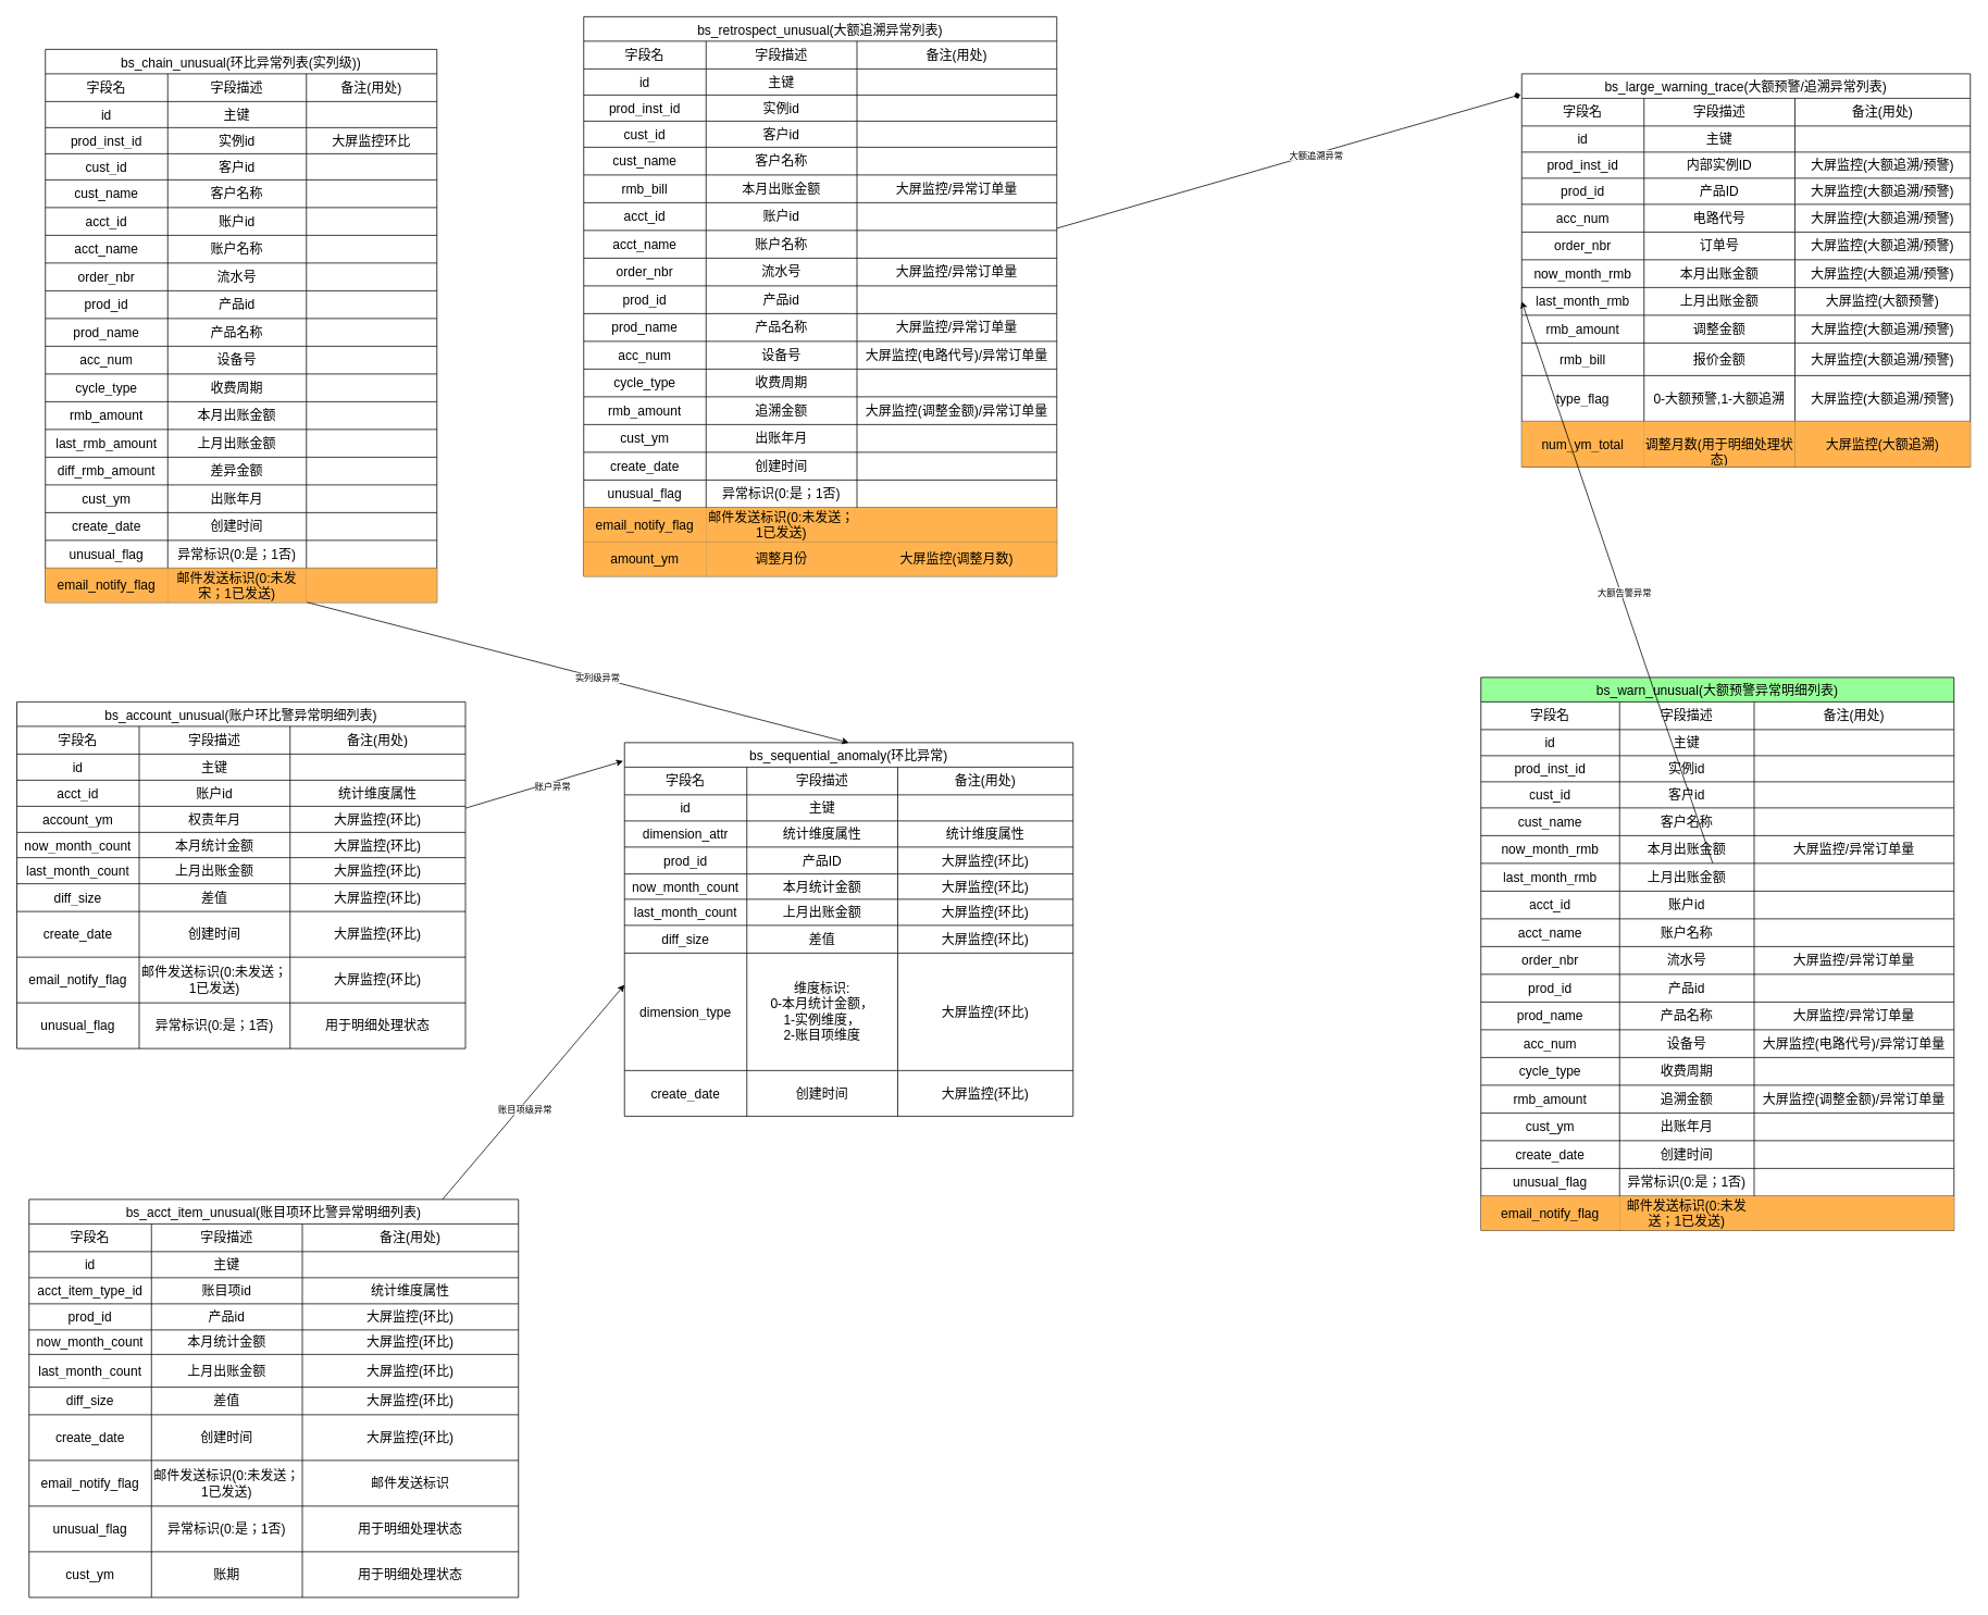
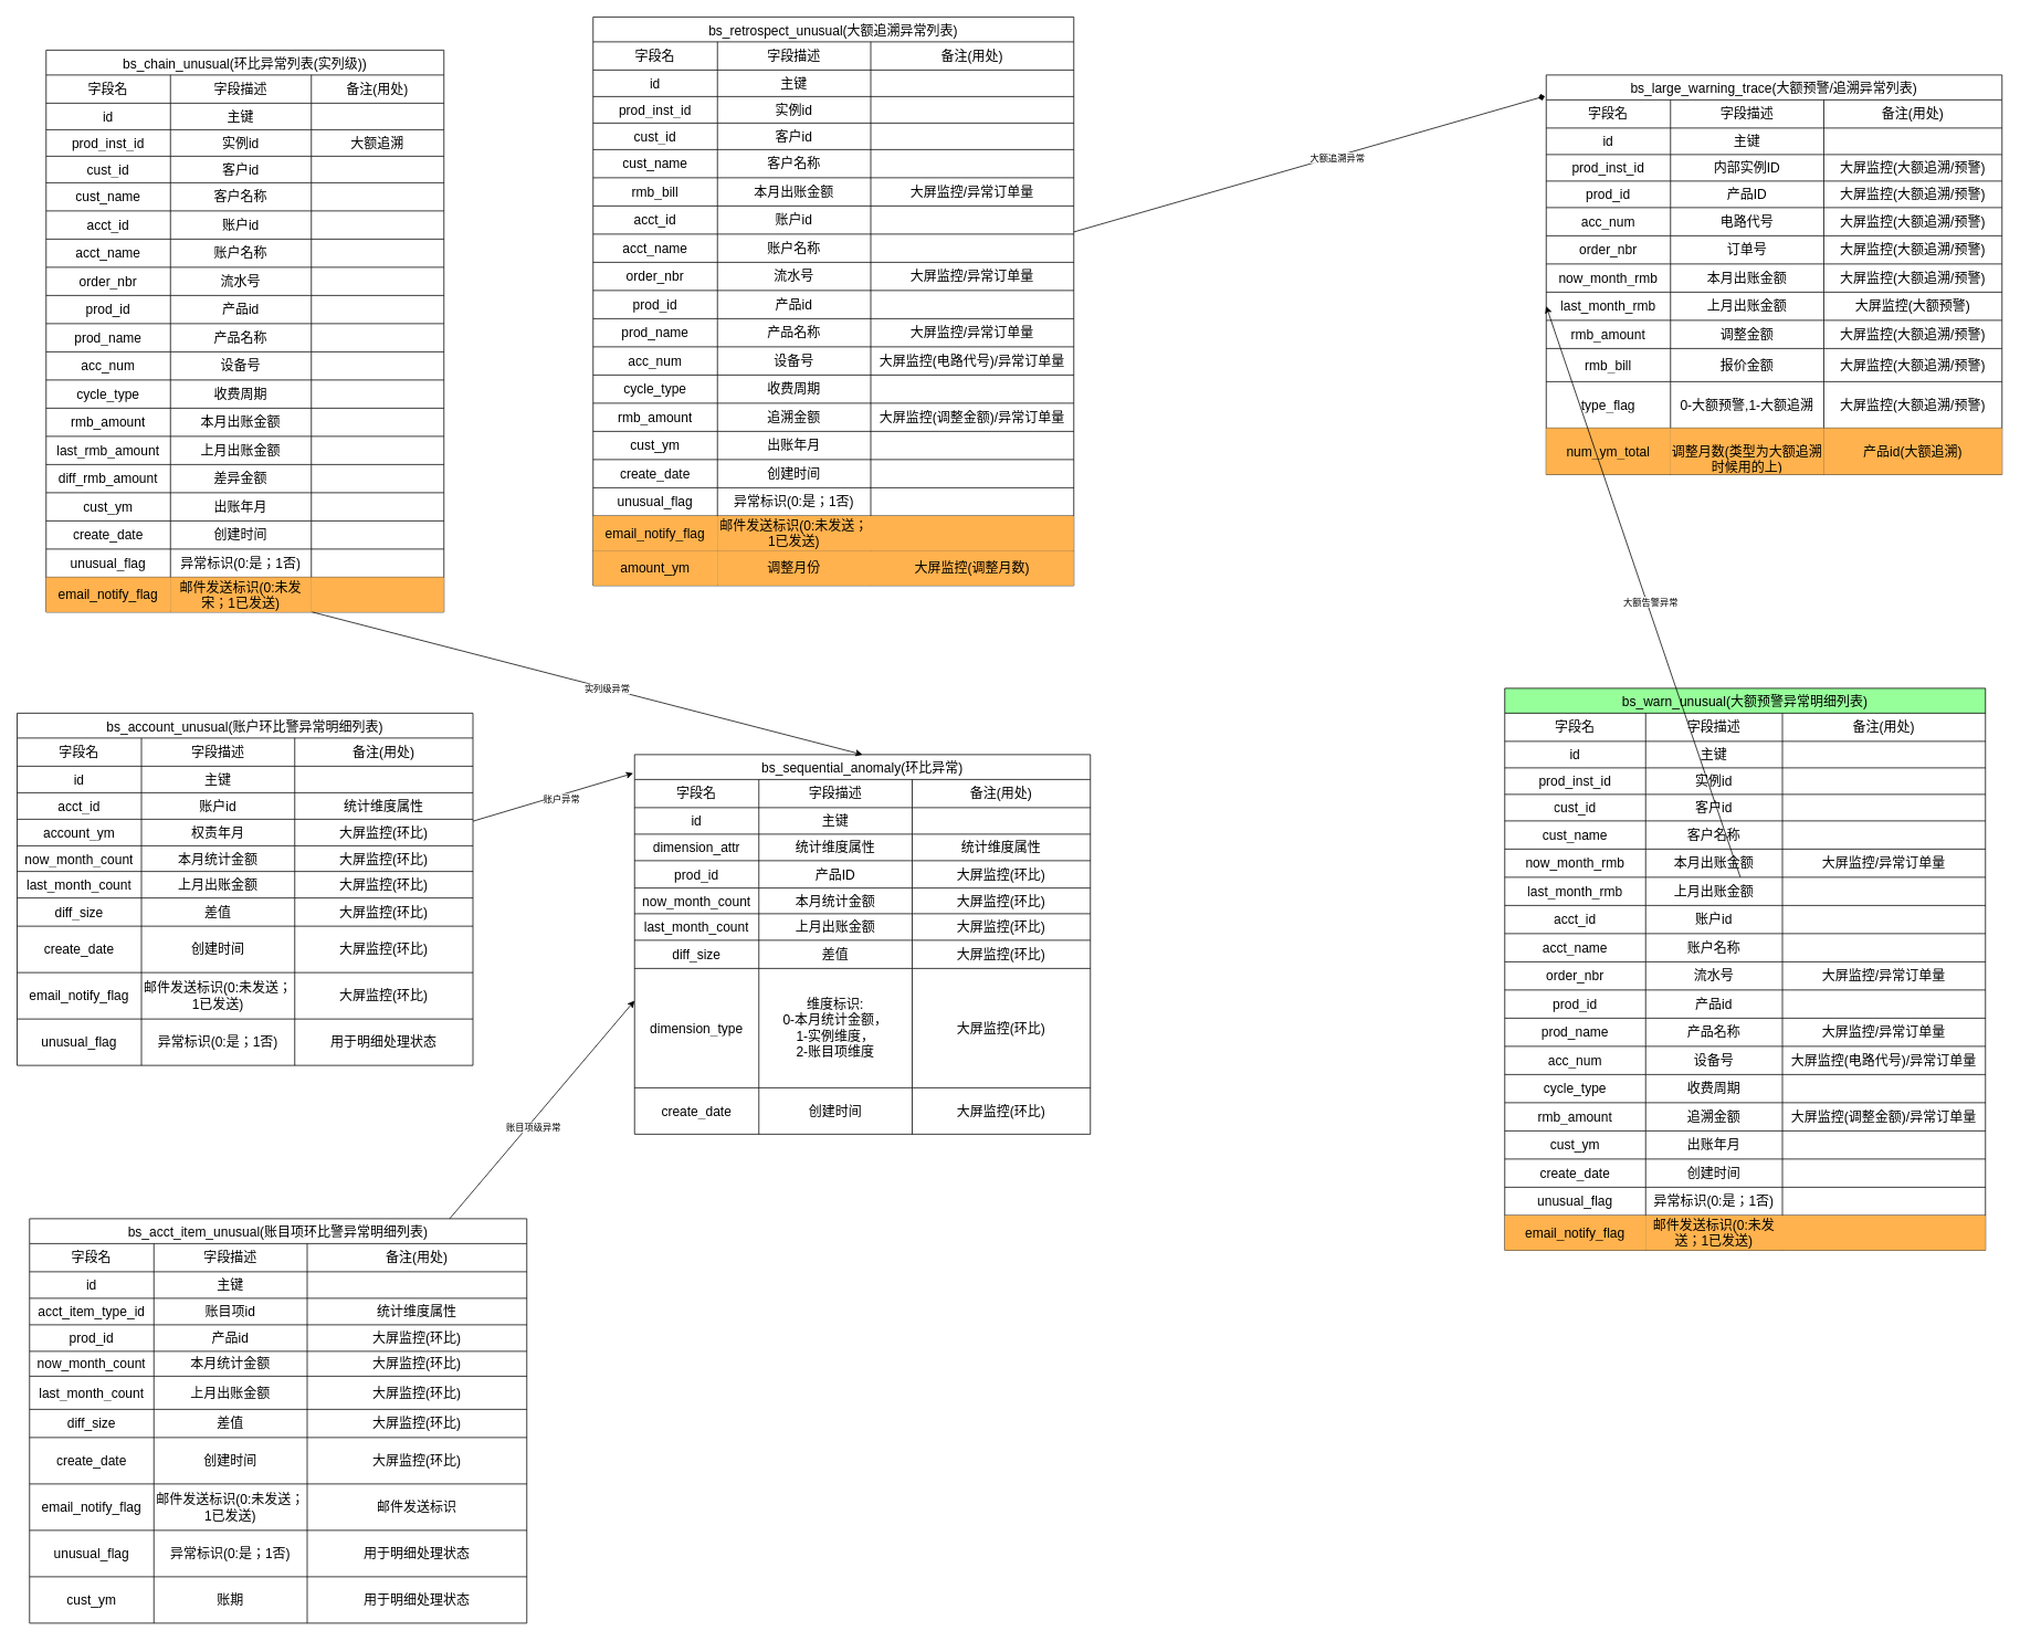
- <mxCell id="14" value="大屏监控环比" style="shape=partialRectangle;html=1;whiteSpace=wrap;connectable=0;strokeColor=inherit;overflow=hidden;fillColor=none;top=0;left=0;bottom=0;right=0;pointerEvents=1;fontSize=16;" parent="11" vertex="1"><mxGeometry x="320" width="160" height="32" as="geometry"><mxRectangle width="160" height="32" as="alternateBounds" /></mxGeometry></mxCell>
+ <mxCell id="14" value="大额追溯" style="shape=partialRectangle;html=1;whiteSpace=wrap;connectable=0;strokeColor=inherit;overflow=hidden;fillColor=none;top=0;left=0;bottom=0;right=0;pointerEvents=1;fontSize=16;" parent="11" vertex="1"><mxGeometry x="320" width="160" height="32" as="geometry"><mxRectangle width="160" height="32" as="alternateBounds" /></mxGeometry></mxCell>
- <mxCell id="205" value="&lt;p class=&quot;MsoNormal&quot;&gt;调整月数(用于明细处理状态)&lt;/p&gt;" style="shape=partialRectangle;html=1;whiteSpace=wrap;connectable=0;strokeColor=inherit;overflow=hidden;fillColor=#FFB24D;top=0;left=0;bottom=0;right=0;pointerEvents=1;fontSize=16;" parent="203" vertex="1"><mxGeometry x="150" width="185" height="56" as="geometry"><mxRectangle width="185" height="56" as="alternateBounds" /></mxGeometry></mxCell>
+ <mxCell id="205" value="&lt;p class=&quot;MsoNormal&quot;&gt;调整月数(类型为大额追溯时候用的上)&lt;/p&gt;" style="shape=partialRectangle;html=1;whiteSpace=wrap;connectable=0;strokeColor=inherit;overflow=hidden;fillColor=#FFB24D;top=0;left=0;bottom=0;right=0;pointerEvents=1;fontSize=16;" parent="203" vertex="1"><mxGeometry x="150" width="185" height="56" as="geometry"><mxRectangle width="185" height="56" as="alternateBounds" /></mxGeometry></mxCell>
- <mxCell id="206" value="大屏监控(大额追溯)" style="shape=partialRectangle;html=1;whiteSpace=wrap;connectable=0;strokeColor=inherit;overflow=hidden;fillColor=#FFB24D;top=0;left=0;bottom=0;right=0;pointerEvents=1;fontSize=16;" parent="203" vertex="1"><mxGeometry x="335" width="215" height="56" as="geometry"><mxRectangle width="215" height="56" as="alternateBounds" /></mxGeometry></mxCell>
+ <mxCell id="206" value="产品id(大额追溯)" style="shape=partialRectangle;html=1;whiteSpace=wrap;connectable=0;strokeColor=inherit;overflow=hidden;fillColor=#FFB24D;top=0;left=0;bottom=0;right=0;pointerEvents=1;fontSize=16;" parent="203" vertex="1"><mxGeometry x="335" width="215" height="56" as="geometry"><mxRectangle width="215" height="56" as="alternateBounds" /></mxGeometry></mxCell>
